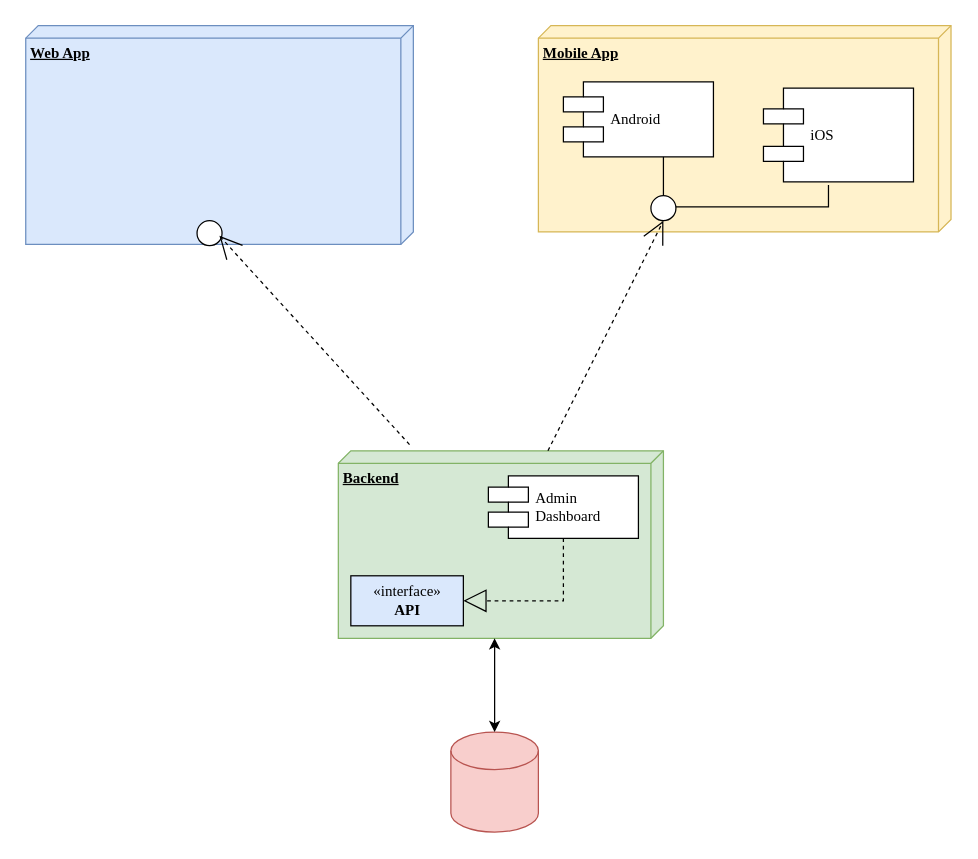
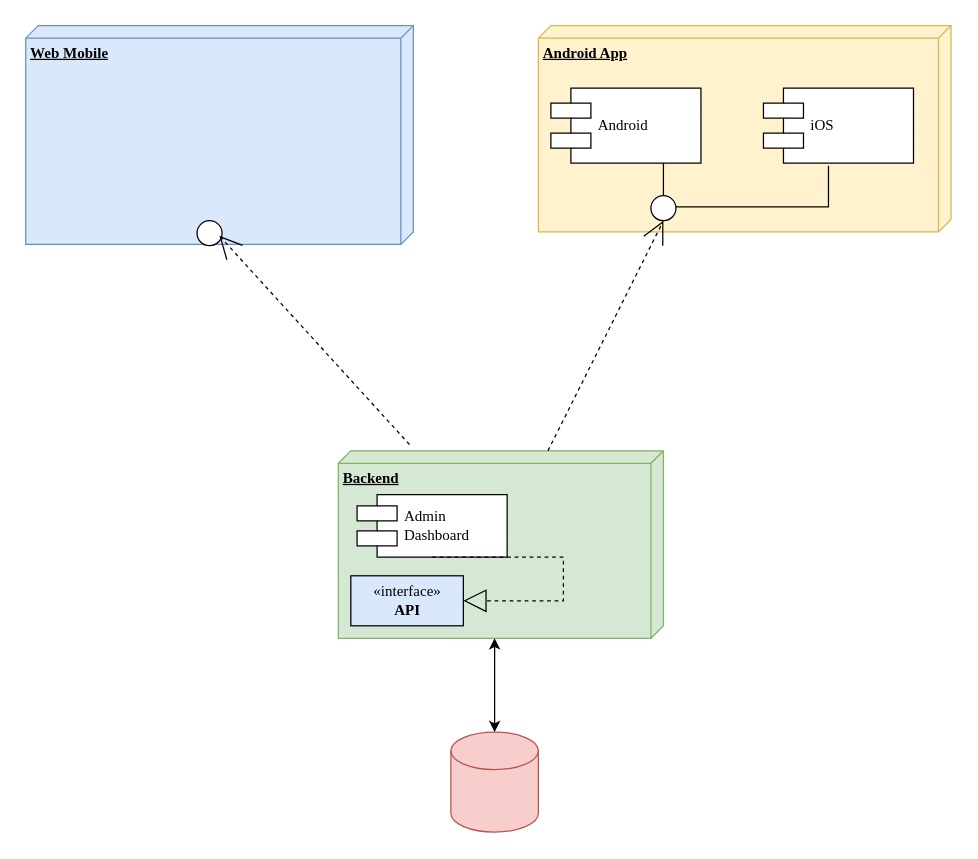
- <mxCell id="2" value="&lt;b&gt;Web App&lt;/b&gt;" style="verticalAlign=top;align=left;spacingTop=8;spacingLeft=2;spacingRight=12;shape=cube;size=10;direction=south;fontStyle=4;html=1;rounded=0;shadow=0;comic=0;labelBackgroundColor=none;strokeWidth=1;fontFamily=Verdana;fontSize=12;fillColor=#dae8fc;strokeColor=#6c8ebf;" parent="1" vertex="1"><mxGeometry x="20" y="20" width="310" height="175" as="geometry" /></mxCell>
+ <mxCell id="2" value="&lt;b&gt;Web Mobile&lt;/b&gt;" style="verticalAlign=top;align=left;spacingTop=8;spacingLeft=2;spacingRight=12;shape=cube;size=10;direction=south;fontStyle=4;html=1;rounded=0;shadow=0;comic=0;labelBackgroundColor=none;strokeWidth=1;fontFamily=Verdana;fontSize=12;fillColor=#dae8fc;strokeColor=#6c8ebf;" parent="1" vertex="1"><mxGeometry x="20" y="20" width="310" height="175" as="geometry" /></mxCell>
- <mxCell id="3" value="&lt;b&gt;Mobile App&lt;/b&gt;" style="verticalAlign=top;align=left;spacingTop=8;spacingLeft=2;spacingRight=12;shape=cube;size=10;direction=south;fontStyle=4;html=1;rounded=0;shadow=0;comic=0;labelBackgroundColor=none;strokeWidth=1;fontFamily=Verdana;fontSize=12;fillColor=#fff2cc;strokeColor=#d6b656;" parent="1" vertex="1"><mxGeometry x="430" y="20" width="330" height="165" as="geometry" /></mxCell>
+ <mxCell id="3" value="&lt;b&gt;Android App&lt;/b&gt;" style="verticalAlign=top;align=left;spacingTop=8;spacingLeft=2;spacingRight=12;shape=cube;size=10;direction=south;fontStyle=4;html=1;rounded=0;shadow=0;comic=0;labelBackgroundColor=none;strokeWidth=1;fontFamily=Verdana;fontSize=12;fillColor=#fff2cc;strokeColor=#d6b656;" parent="1" vertex="1"><mxGeometry x="430" y="20" width="330" height="165" as="geometry" /></mxCell>
- <mxCell id="6" value="Android" style="shape=component;align=left;spacingLeft=36;rounded=0;shadow=0;comic=0;labelBackgroundColor=none;strokeWidth=1;fontFamily=Verdana;fontSize=12;html=1;" parent="1" vertex="1"><mxGeometry x="450" y="65" width="120" height="60" as="geometry" /></mxCell>
+ <mxCell id="6" value="Android" style="shape=component;align=left;spacingLeft=36;rounded=0;shadow=0;comic=0;labelBackgroundColor=none;strokeWidth=1;fontFamily=Verdana;fontSize=12;html=1;" parent="1" vertex="1"><mxGeometry x="440" y="70" width="120" height="60" as="geometry" /></mxCell>
- <mxCell id="11" value="iOS" style="shape=component;align=left;spacingLeft=36;rounded=0;shadow=0;comic=0;labelBackgroundColor=none;strokeWidth=1;fontFamily=Verdana;fontSize=12;html=1;" parent="1" vertex="1"><mxGeometry x="610" y="70" width="120" height="75" as="geometry" /></mxCell>
+ <mxCell id="11" value="iOS" style="shape=component;align=left;spacingLeft=36;rounded=0;shadow=0;comic=0;labelBackgroundColor=none;strokeWidth=1;fontFamily=Verdana;fontSize=12;html=1;" parent="1" vertex="1"><mxGeometry x="610" y="70" width="120" height="60" as="geometry" /></mxCell>
- <mxCell id="7" value="Admin&lt;br&gt;Dashboard" style="shape=component;align=left;spacingLeft=36;rounded=0;shadow=0;comic=0;labelBackgroundColor=none;strokeWidth=1;fontFamily=Verdana;fontSize=12;html=1;" parent="1" vertex="1"><mxGeometry x="390" y="380" width="120" height="50" as="geometry" /></mxCell>
+ <mxCell id="7" value="Admin&lt;br&gt;Dashboard" style="shape=component;align=left;spacingLeft=36;rounded=0;shadow=0;comic=0;labelBackgroundColor=none;strokeWidth=1;fontFamily=Verdana;fontSize=12;html=1;" parent="1" vertex="1"><mxGeometry x="285" y="395" width="120" height="50" as="geometry" /></mxCell>
